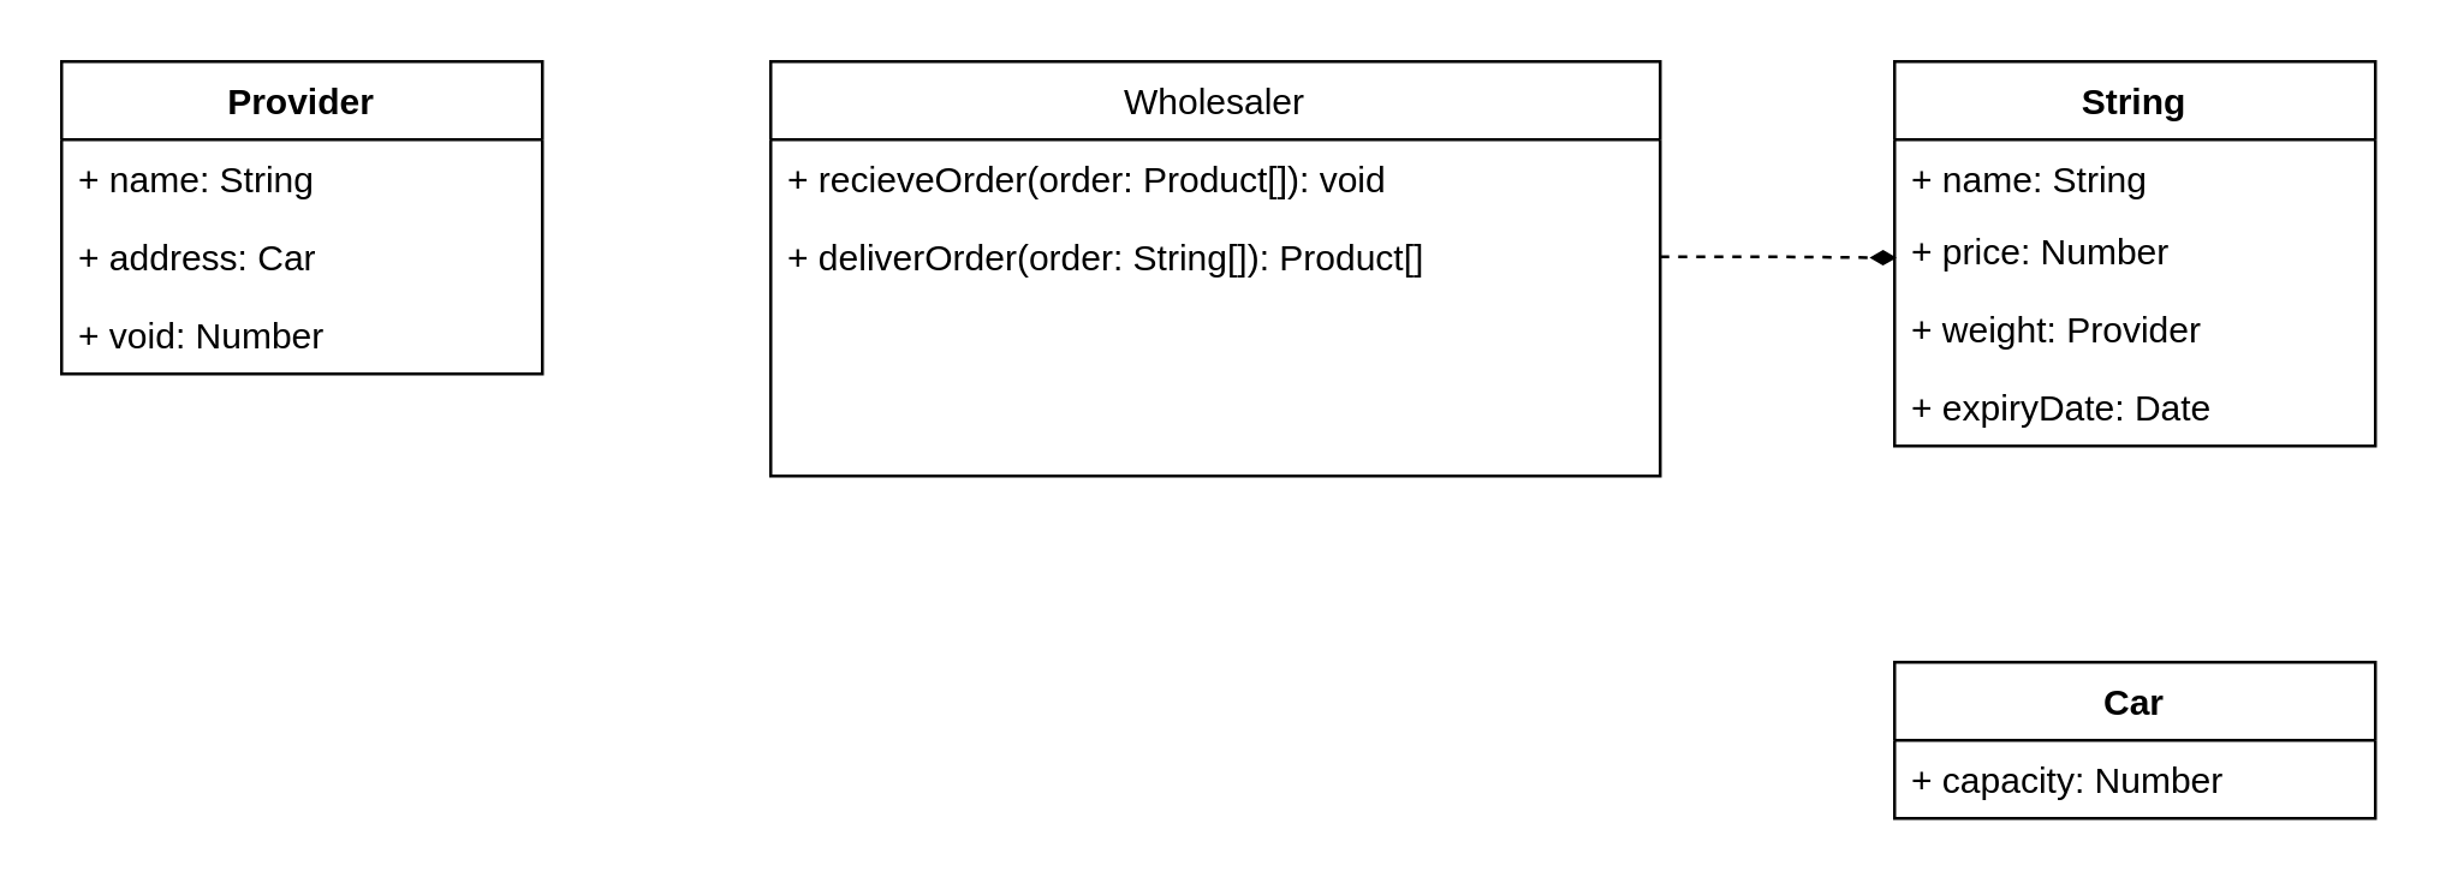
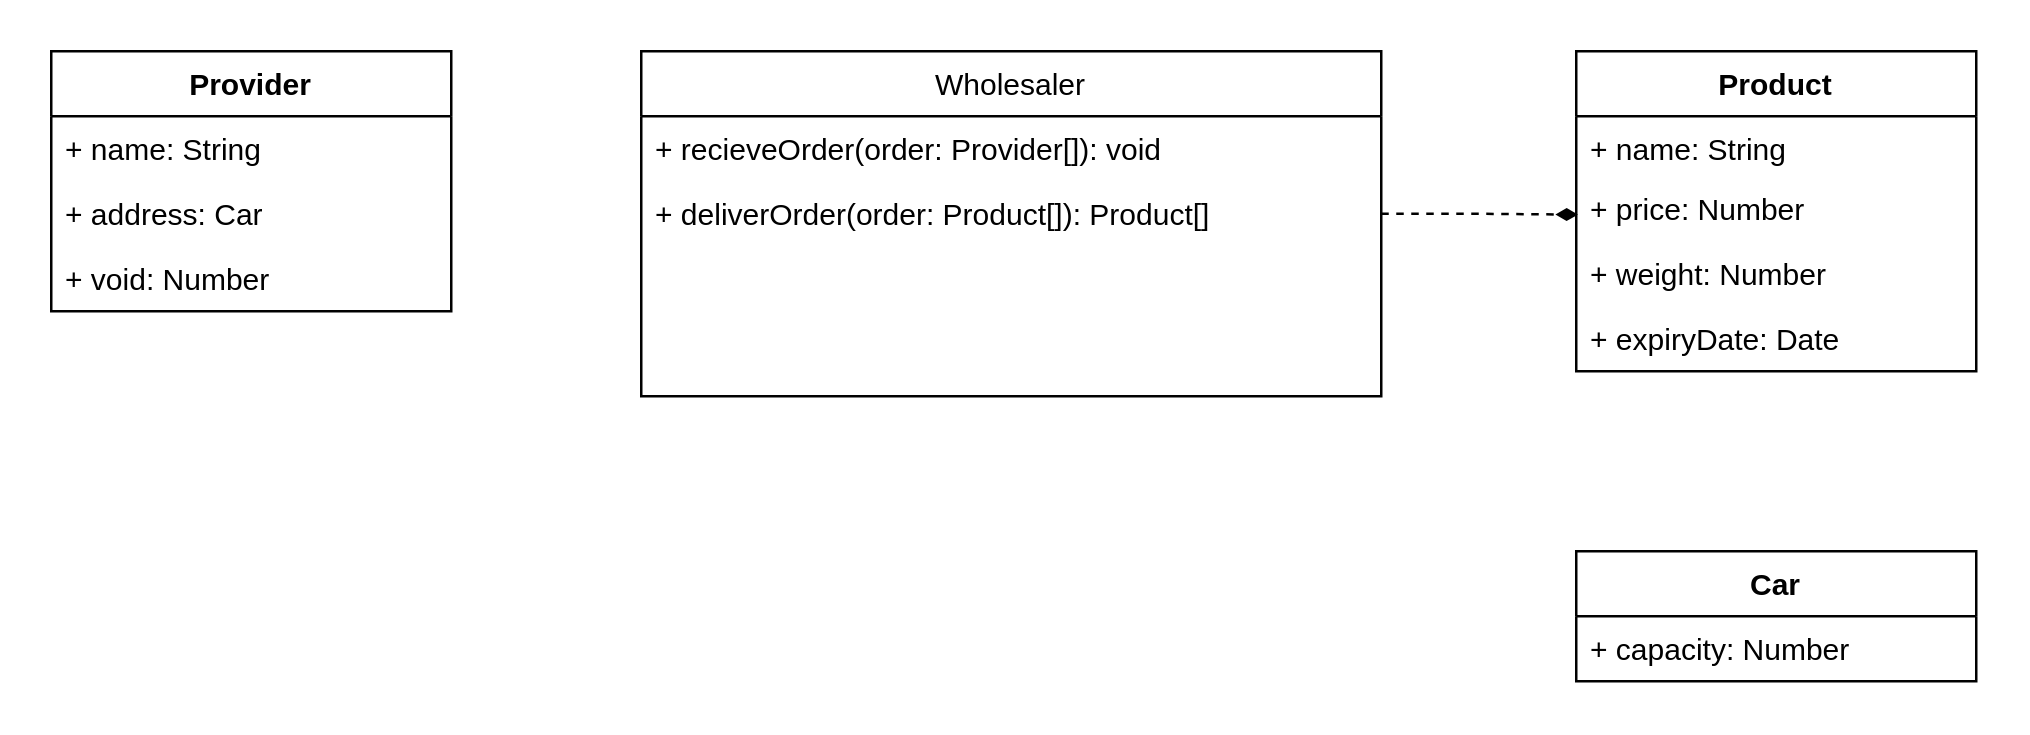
- <mxCell id="5" value="String" style="swimlane;fontStyle=1;align=center;verticalAlign=top;childLayout=stackLayout;horizontal=1;startSize=26;horizontalStack=0;resizeParent=1;resizeParentMax=0;resizeLast=0;collapsible=1;marginBottom=0;" vertex="1" parent="1"><mxGeometry x="630" y="20" width="160" height="128" as="geometry" /></mxCell>
+ <mxCell id="5" value="Product" style="swimlane;fontStyle=1;align=center;verticalAlign=top;childLayout=stackLayout;horizontal=1;startSize=26;horizontalStack=0;resizeParent=1;resizeParentMax=0;resizeLast=0;collapsible=1;marginBottom=0;" vertex="1" parent="1"><mxGeometry x="630" y="20" width="160" height="128" as="geometry" /></mxCell>
- <mxCell id="3" value="+ recieveOrder(order: Product[]): void" style="text;strokeColor=none;fillColor=none;align=left;verticalAlign=top;spacingLeft=4;spacingRight=4;overflow=hidden;rotatable=0;points=[[0,0.5],[1,0.5]];portConstraint=eastwest;" vertex="1" parent="2"><mxGeometry y="26" width="296" height="26" as="geometry" /></mxCell>
+ <mxCell id="3" value="+ recieveOrder(order: Provider[]): void" style="text;strokeColor=none;fillColor=none;align=left;verticalAlign=top;spacingLeft=4;spacingRight=4;overflow=hidden;rotatable=0;points=[[0,0.5],[1,0.5]];portConstraint=eastwest;" vertex="1" parent="2"><mxGeometry y="26" width="296" height="26" as="geometry" /></mxCell>
- <mxCell id="4" value="+ deliverOrder(order: String[]): Product[]" style="text;strokeColor=none;fillColor=none;align=left;verticalAlign=top;spacingLeft=4;spacingRight=4;overflow=hidden;rotatable=0;points=[[0,0.5],[1,0.5]];portConstraint=eastwest;" vertex="1" parent="2"><mxGeometry y="52" width="296" height="26" as="geometry" /></mxCell>
+ <mxCell id="4" value="+ deliverOrder(order: Product[]): Product[]" style="text;strokeColor=none;fillColor=none;align=left;verticalAlign=top;spacingLeft=4;spacingRight=4;overflow=hidden;rotatable=0;points=[[0,0.5],[1,0.5]];portConstraint=eastwest;" vertex="1" parent="2"><mxGeometry y="52" width="296" height="26" as="geometry" /></mxCell>
- <mxCell id="8" value="+ weight: Provider" style="text;strokeColor=none;fillColor=none;align=left;verticalAlign=top;spacingLeft=4;spacingRight=4;overflow=hidden;rotatable=0;points=[[0,0.5],[1,0.5]];portConstraint=eastwest;" vertex="1" parent="5"><mxGeometry y="76" width="160" height="26" as="geometry" /></mxCell>
+ <mxCell id="8" value="+ weight: Number" style="text;strokeColor=none;fillColor=none;align=left;verticalAlign=top;spacingLeft=4;spacingRight=4;overflow=hidden;rotatable=0;points=[[0,0.5],[1,0.5]];portConstraint=eastwest;" vertex="1" parent="5"><mxGeometry y="76" width="160" height="26" as="geometry" /></mxCell>
